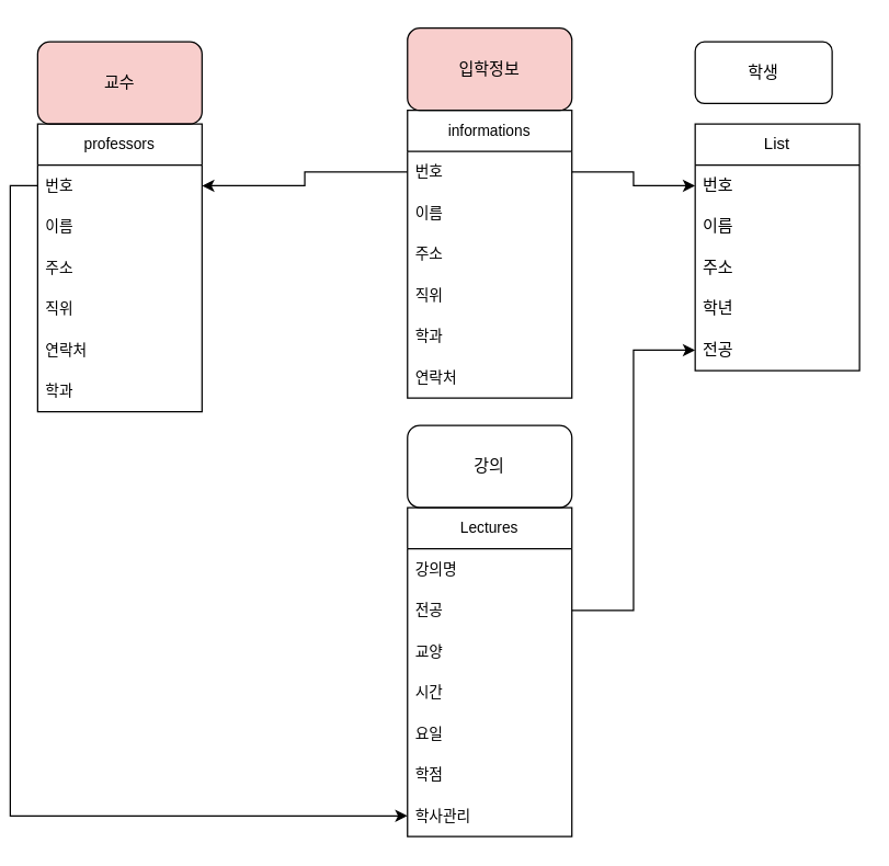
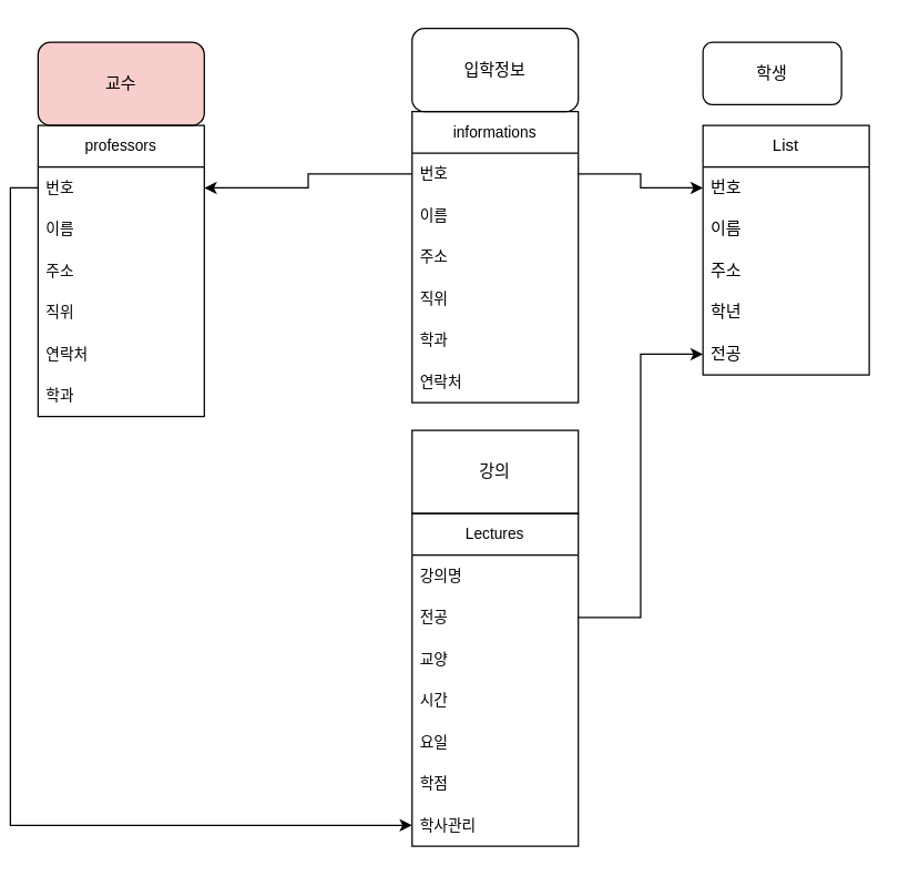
- <mxCell id="4" value="입학정보" style="rounded=1;whiteSpace=wrap;html=1;fillColor=#f8cecc;" parent="1" vertex="1"><mxGeometry x="290" y="20" width="120" height="60" as="geometry" /></mxCell>
+ <mxCell id="4" value="입학정보" style="rounded=1;whiteSpace=wrap;html=1;" parent="1" vertex="1"><mxGeometry x="290" y="20" width="120" height="60" as="geometry" /></mxCell>
- <mxCell id="5" value="강의" style="rounded=1;whiteSpace=wrap;html=1;direction=west;" parent="1" vertex="1"><mxGeometry x="290" y="310" width="120" height="60" as="geometry" /></mxCell>
+ <mxCell id="5" value="강의" style="whiteSpace=wrap;html=1;direction=west;rounded=0;" parent="1" vertex="1"><mxGeometry x="290" y="310" width="120" height="60" as="geometry" /></mxCell>
